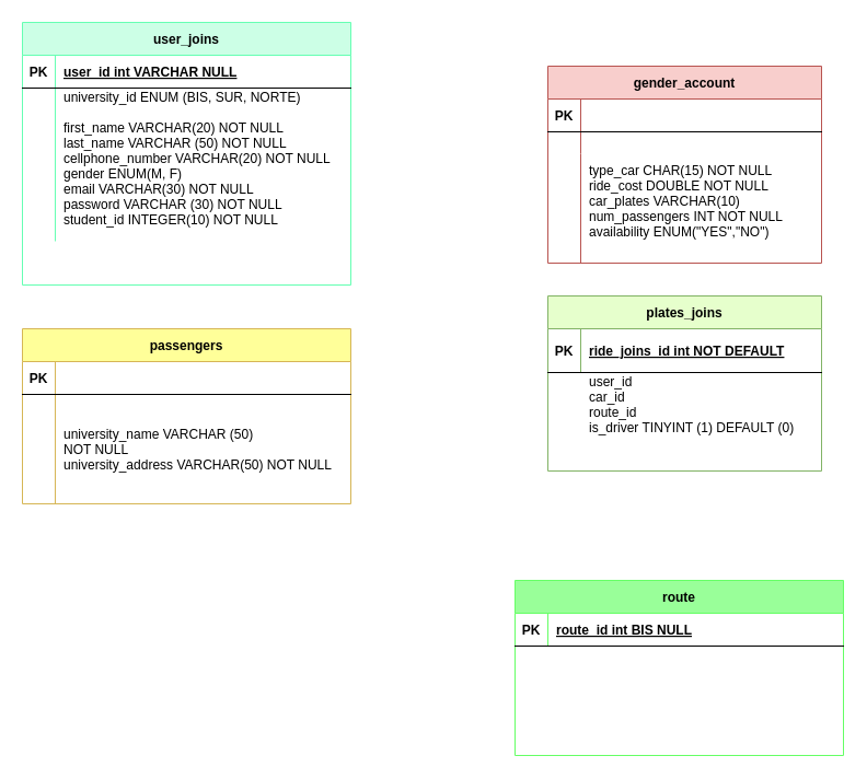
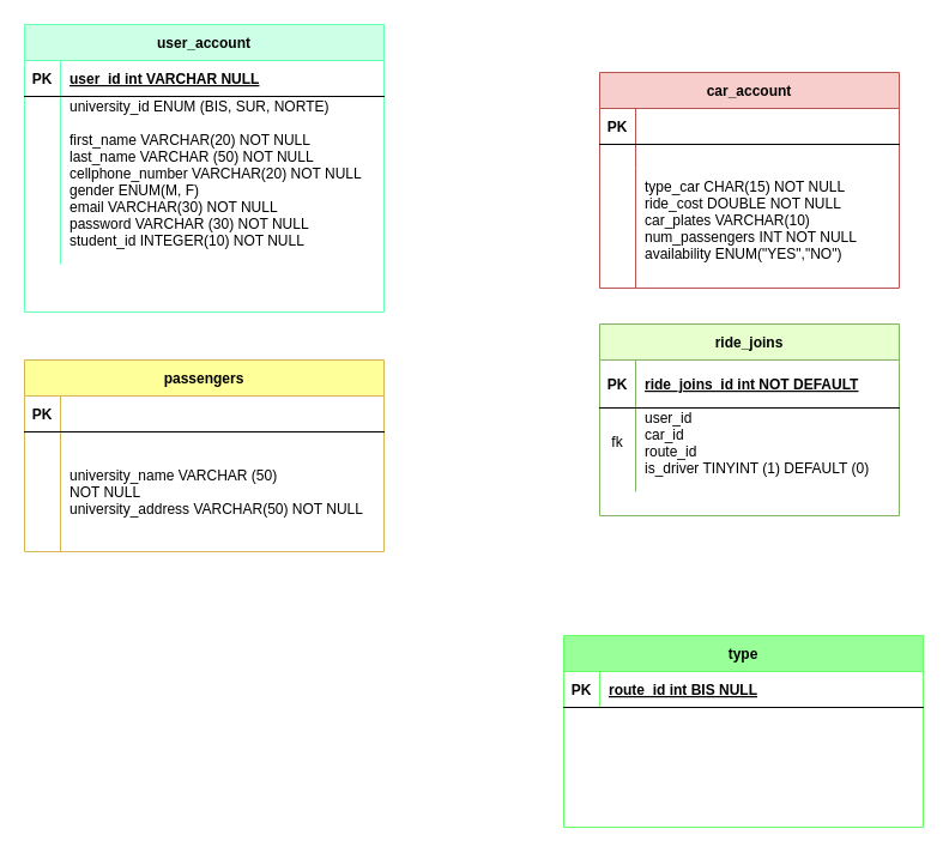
- <mxCell id="2" value="user_joins" style="shape=table;startSize=30;container=1;collapsible=1;childLayout=tableLayout;fixedRows=1;rowLines=0;fontStyle=1;align=center;resizeLast=1;fillColor=#CCFFE6;strokeColor=#66FFB3;" vertex="1" parent="1"><mxGeometry x="20" y="20" width="300" height="240" as="geometry" /></mxCell>
+ <mxCell id="2" value="user_account" style="shape=table;startSize=30;container=1;collapsible=1;childLayout=tableLayout;fixedRows=1;rowLines=0;fontStyle=1;align=center;resizeLast=1;fillColor=#CCFFE6;strokeColor=#66FFB3;" vertex="1" parent="1"><mxGeometry x="20" y="20" width="300" height="240" as="geometry" /></mxCell>
- <mxCell id="9" value="gender_account" style="shape=table;startSize=30;container=1;collapsible=1;childLayout=tableLayout;fixedRows=1;rowLines=0;fontStyle=1;align=center;resizeLast=1;fillColor=#f8cecc;strokeColor=#b85450;" vertex="1" parent="1"><mxGeometry x="500" y="60" width="250" height="180" as="geometry" /></mxCell>
+ <mxCell id="9" value="car_account" style="shape=table;startSize=30;container=1;collapsible=1;childLayout=tableLayout;fixedRows=1;rowLines=0;fontStyle=1;align=center;resizeLast=1;fillColor=#f8cecc;strokeColor=#b85450;" vertex="1" parent="1"><mxGeometry x="500" y="60" width="250" height="180" as="geometry" /></mxCell>
- <mxCell id="30" value="plates_joins" style="shape=table;startSize=30;container=1;collapsible=1;childLayout=tableLayout;fixedRows=1;rowLines=0;fontStyle=1;align=center;resizeLast=1;fillColor=#E6FFCC;strokeColor=#82b366;" vertex="1" parent="1"><mxGeometry x="500" y="270" width="250" height="160" as="geometry" /></mxCell>
+ <mxCell id="30" value="ride_joins" style="shape=table;startSize=30;container=1;collapsible=1;childLayout=tableLayout;fixedRows=1;rowLines=0;fontStyle=1;align=center;resizeLast=1;fillColor=#E6FFCC;strokeColor=#82b366;" vertex="1" parent="1"><mxGeometry x="500" y="270" width="250" height="160" as="geometry" /></mxCell>
+ <mxCell id="35" value="fk&#10;" style="shape=partialRectangle;overflow=hidden;connectable=0;fillColor=none;top=0;left=0;bottom=0;right=0;" vertex="1" parent="34"><mxGeometry width="30" height="70" as="geometry" /></mxCell>
- <mxCell id="24" value="route" style="shape=table;startSize=30;container=1;collapsible=1;childLayout=tableLayout;fixedRows=1;rowLines=0;fontStyle=1;align=center;resizeLast=1;fillColor=#99FF99;strokeColor=#66FF66;" vertex="1" parent="1"><mxGeometry x="470" y="530" width="300" height="160" as="geometry" /></mxCell>
+ <mxCell id="24" value="type" style="shape=table;startSize=30;container=1;collapsible=1;childLayout=tableLayout;fixedRows=1;rowLines=0;fontStyle=1;align=center;resizeLast=1;fillColor=#99FF99;strokeColor=#66FF66;" vertex="1" parent="1"><mxGeometry x="470" y="530" width="300" height="160" as="geometry" /></mxCell>
